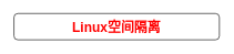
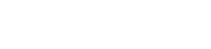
- <mxCell id="2" value="&lt;font style=&quot;font-size: 20px;&quot; color=&quot;#ff0000&quot;&gt;&lt;b&gt;Linux空间隔离&lt;/b&gt;&lt;/font&gt;" style="rounded=1;whiteSpace=wrap;html=1;" vertex="1" parent="1"><mxGeometry x="20" y="20" width="310" height="40" as="geometry" /></mxCell>
